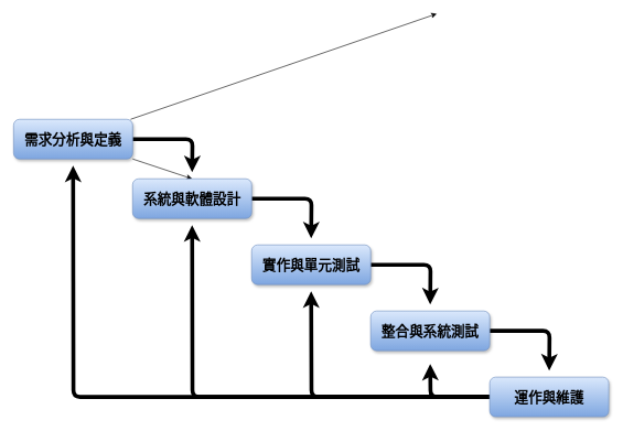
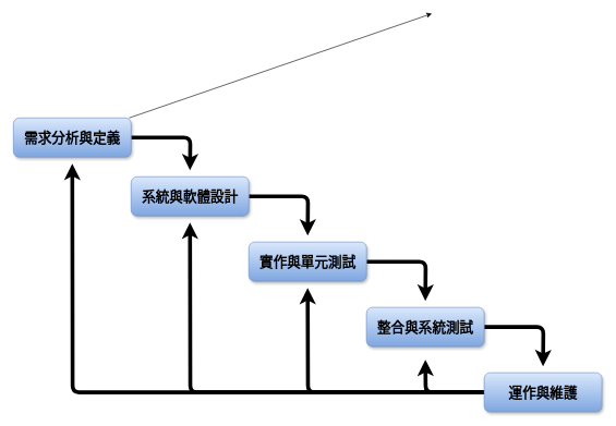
- <mxCell id="2" style="edgeStyle=none;html=1;entryX=0.5;entryY=0;entryDx=0;entryDy=0;fontSize=21;fontColor=#000000;" edge="1" parent="1" source="5" target="7"><mxGeometry relative="1" as="geometry" /></mxCell>
